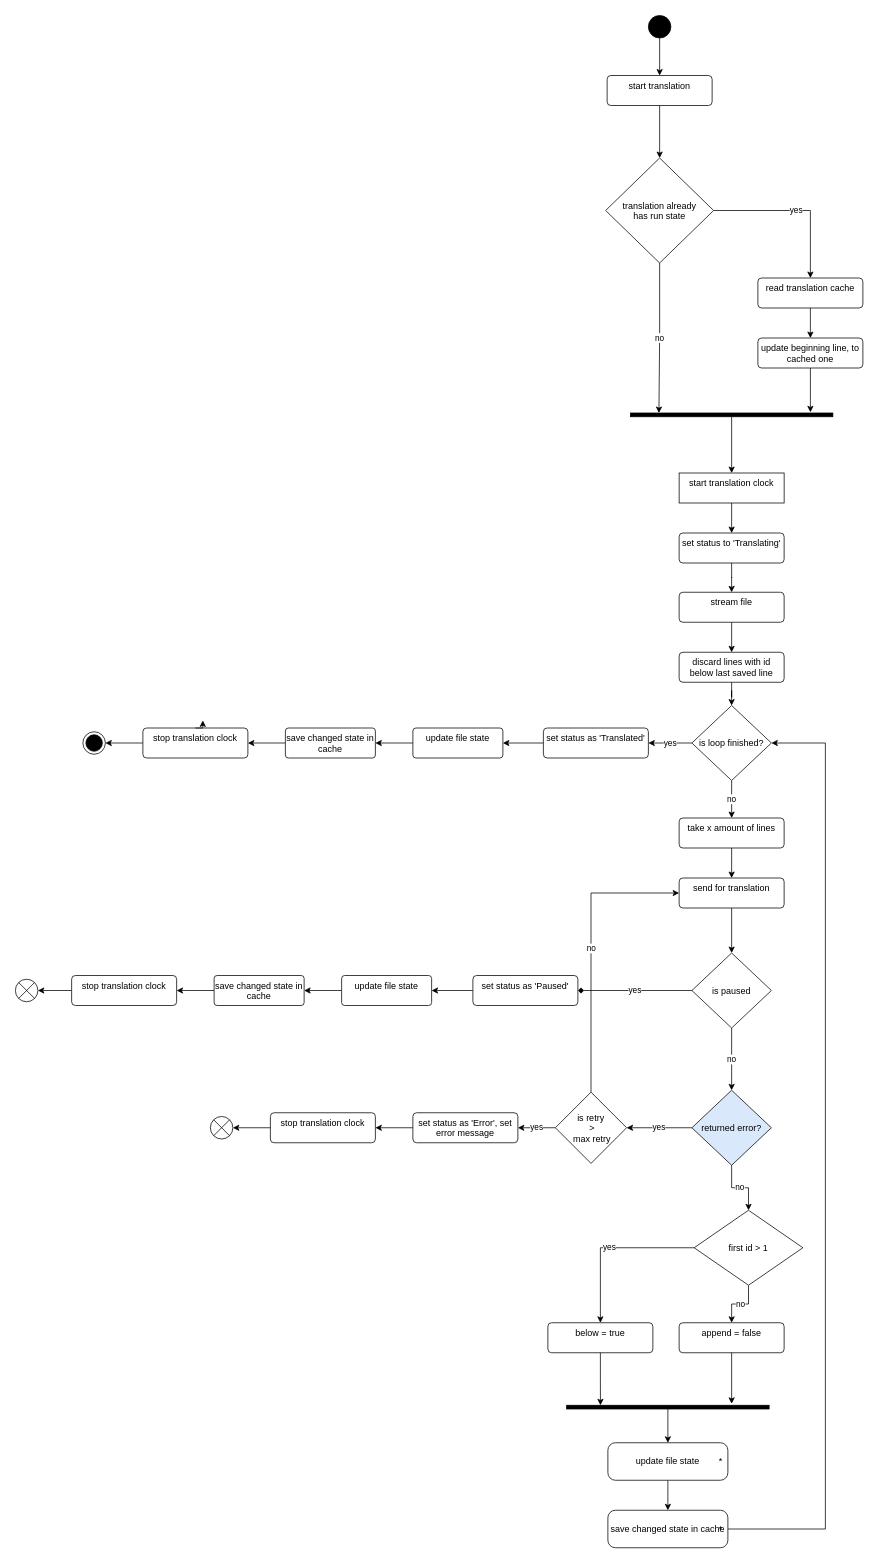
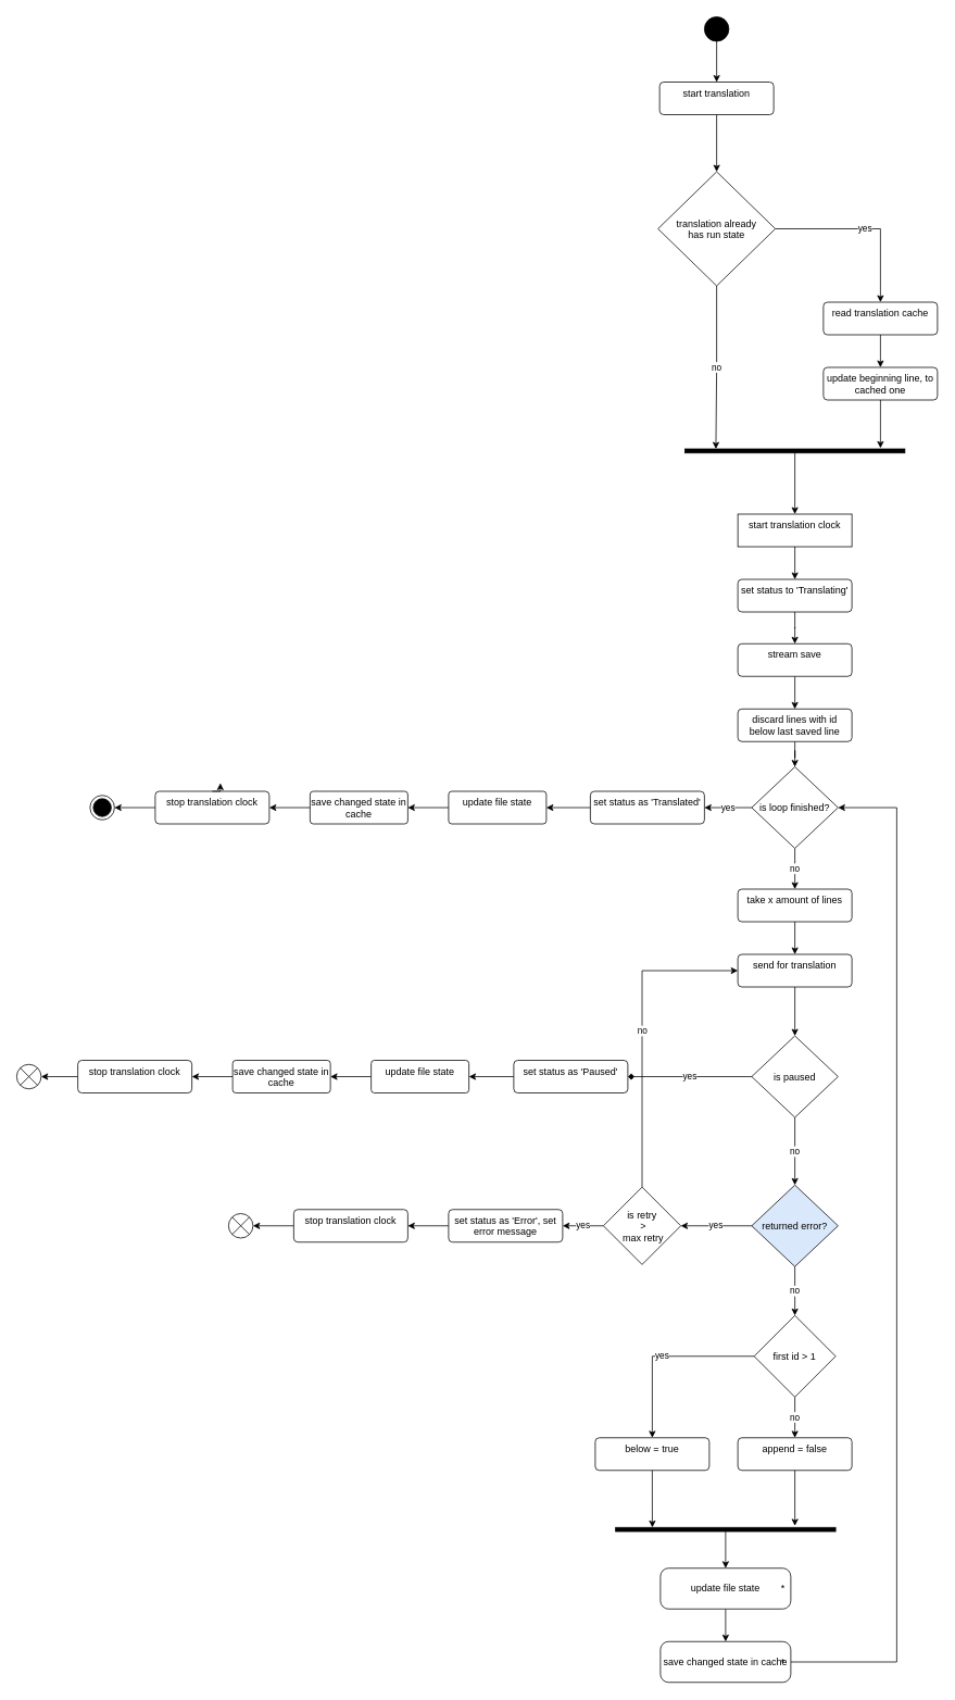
- <mxCell id="16" value="stream file" style="html=1;align=center;verticalAlign=top;rounded=1;absoluteArcSize=1;arcSize=10;dashed=0;whiteSpace=wrap;" parent="1" vertex="1"><mxGeometry x="905" y="789" width="140" height="40" as="geometry" /></mxCell>
+ <mxCell id="16" value="stream save" style="html=1;align=center;verticalAlign=top;rounded=1;absoluteArcSize=1;arcSize=10;dashed=0;whiteSpace=wrap;" parent="1" vertex="1"><mxGeometry x="905" y="789" width="140" height="40" as="geometry" /></mxCell>
- <mxCell id="32" value="first id &gt; 1" style="rhombus;" parent="1" vertex="1"><mxGeometry x="925" y="1613" width="145" height="100" as="geometry" /></mxCell>
+ <mxCell id="32" value="first id &gt; 1" style="rhombus;" parent="1" vertex="1"><mxGeometry x="925" y="1613" width="100" height="100" as="geometry" /></mxCell>
